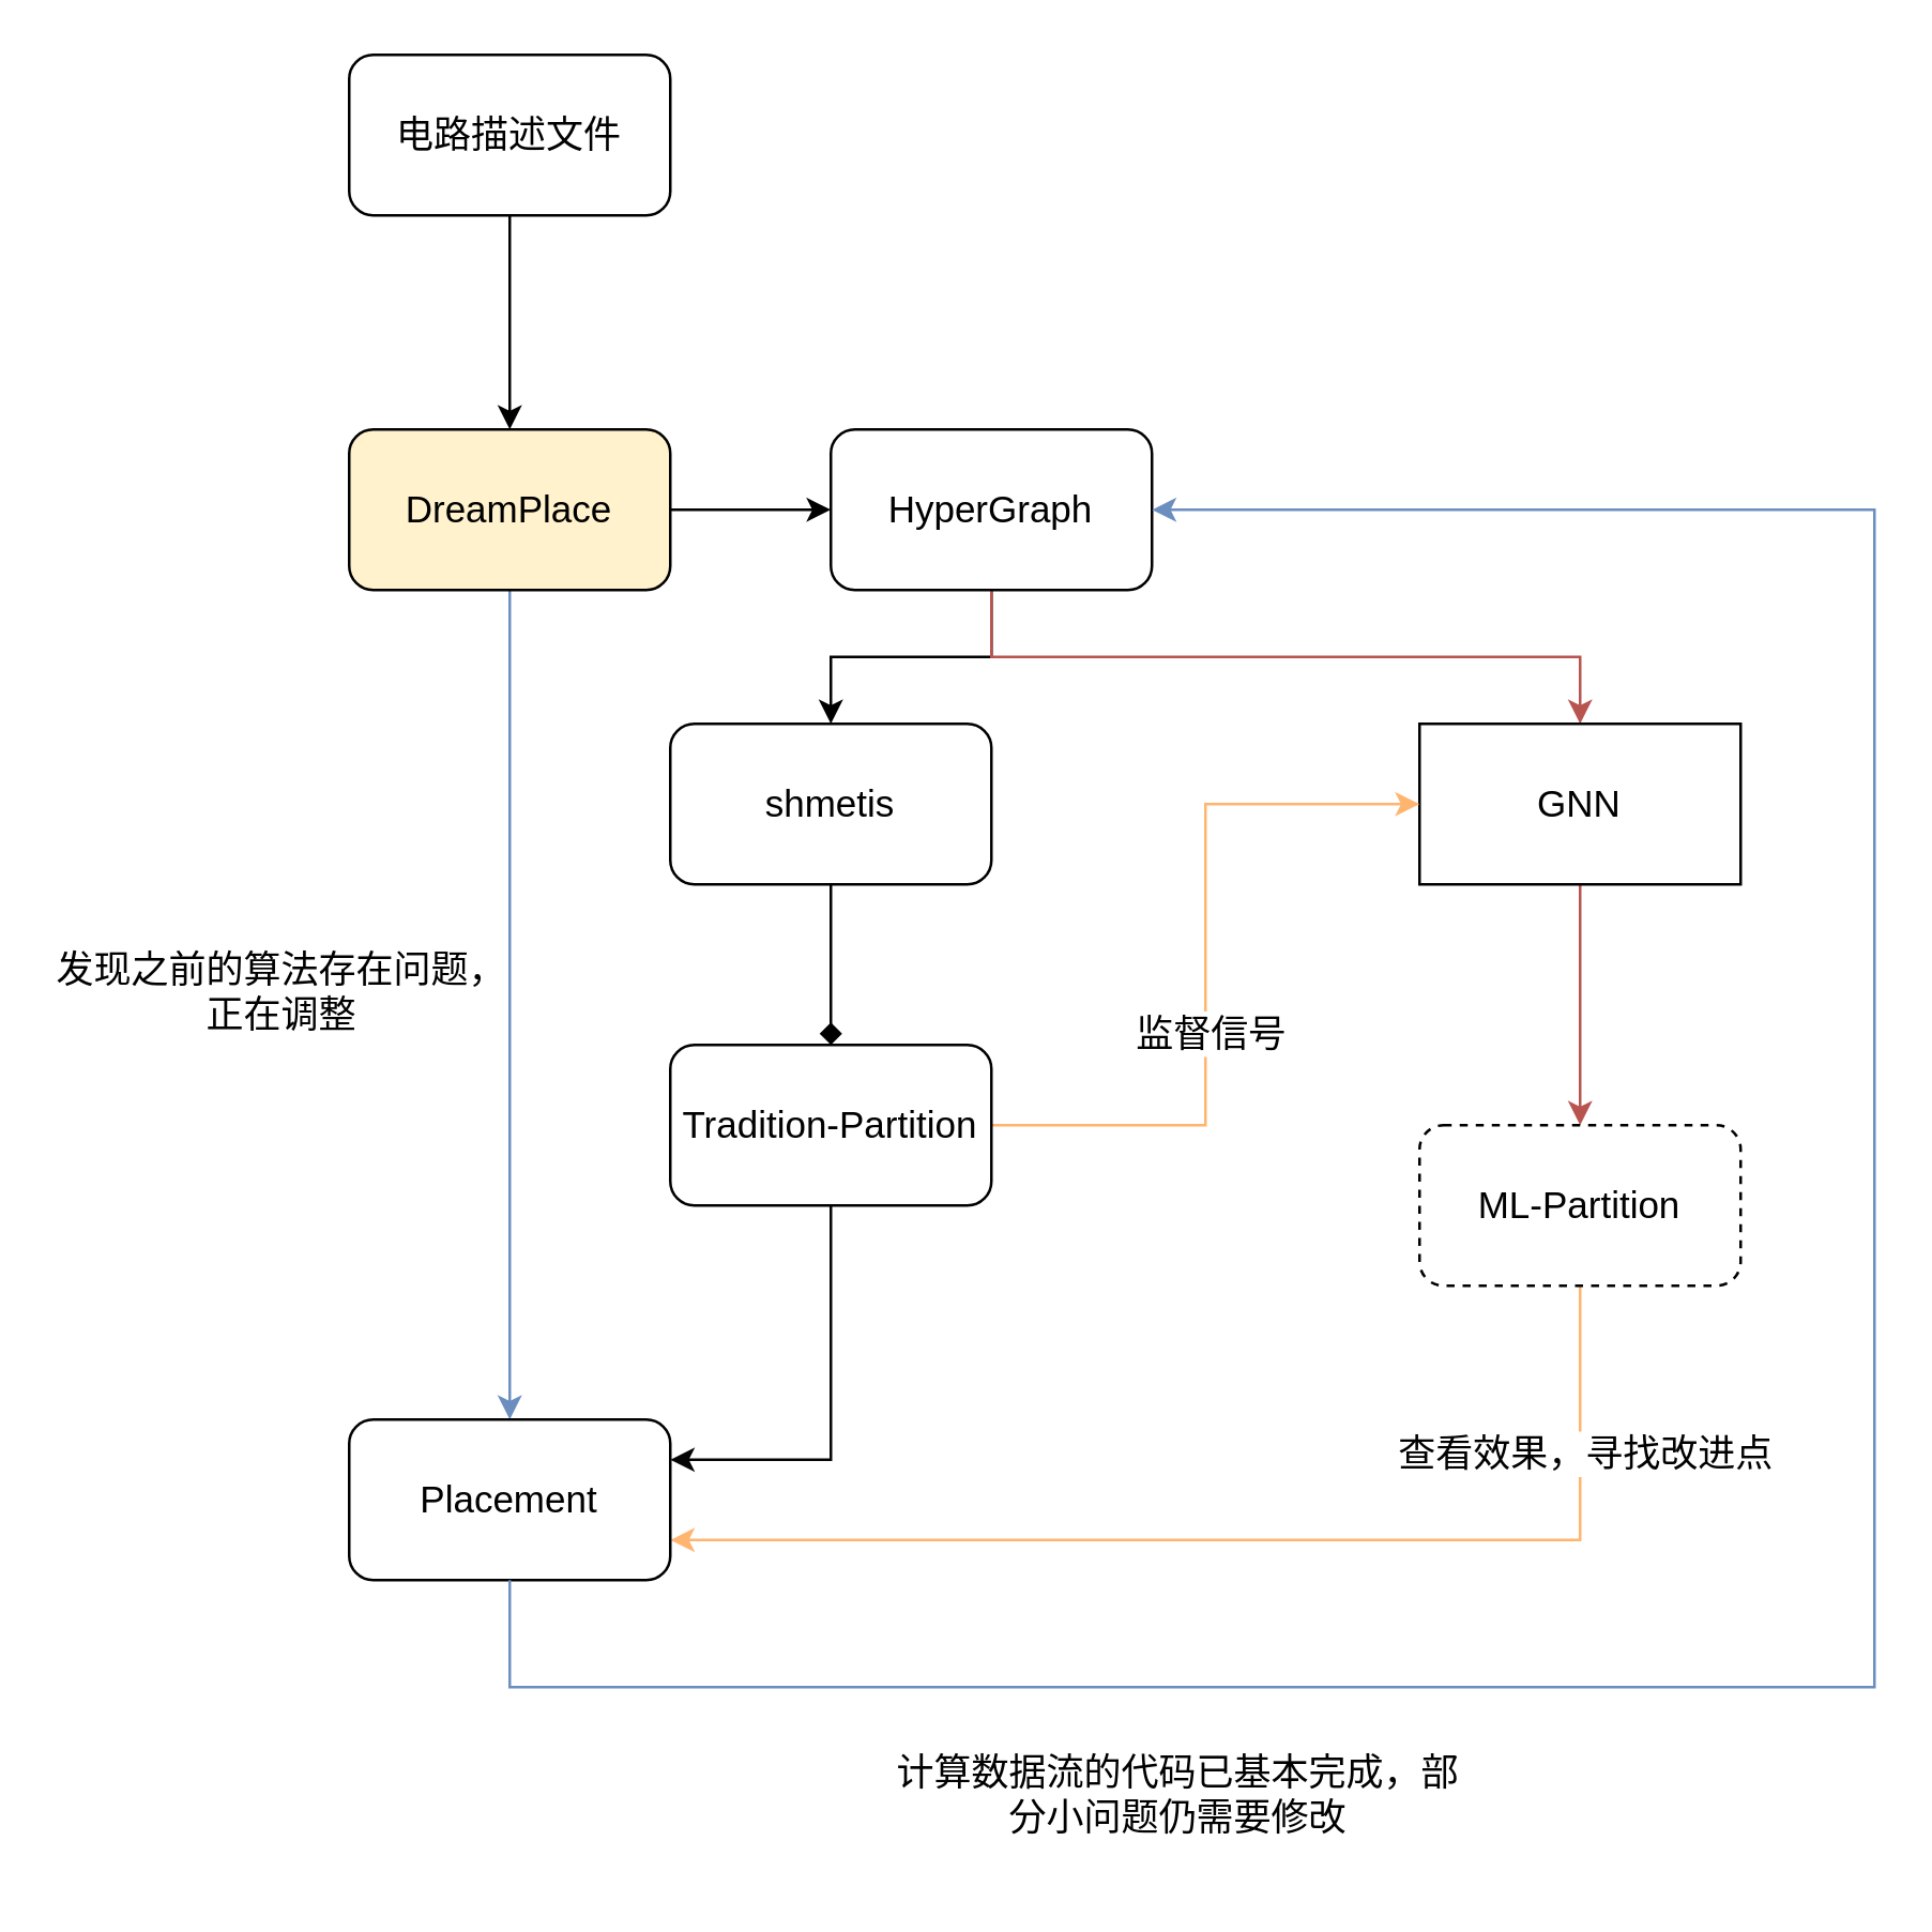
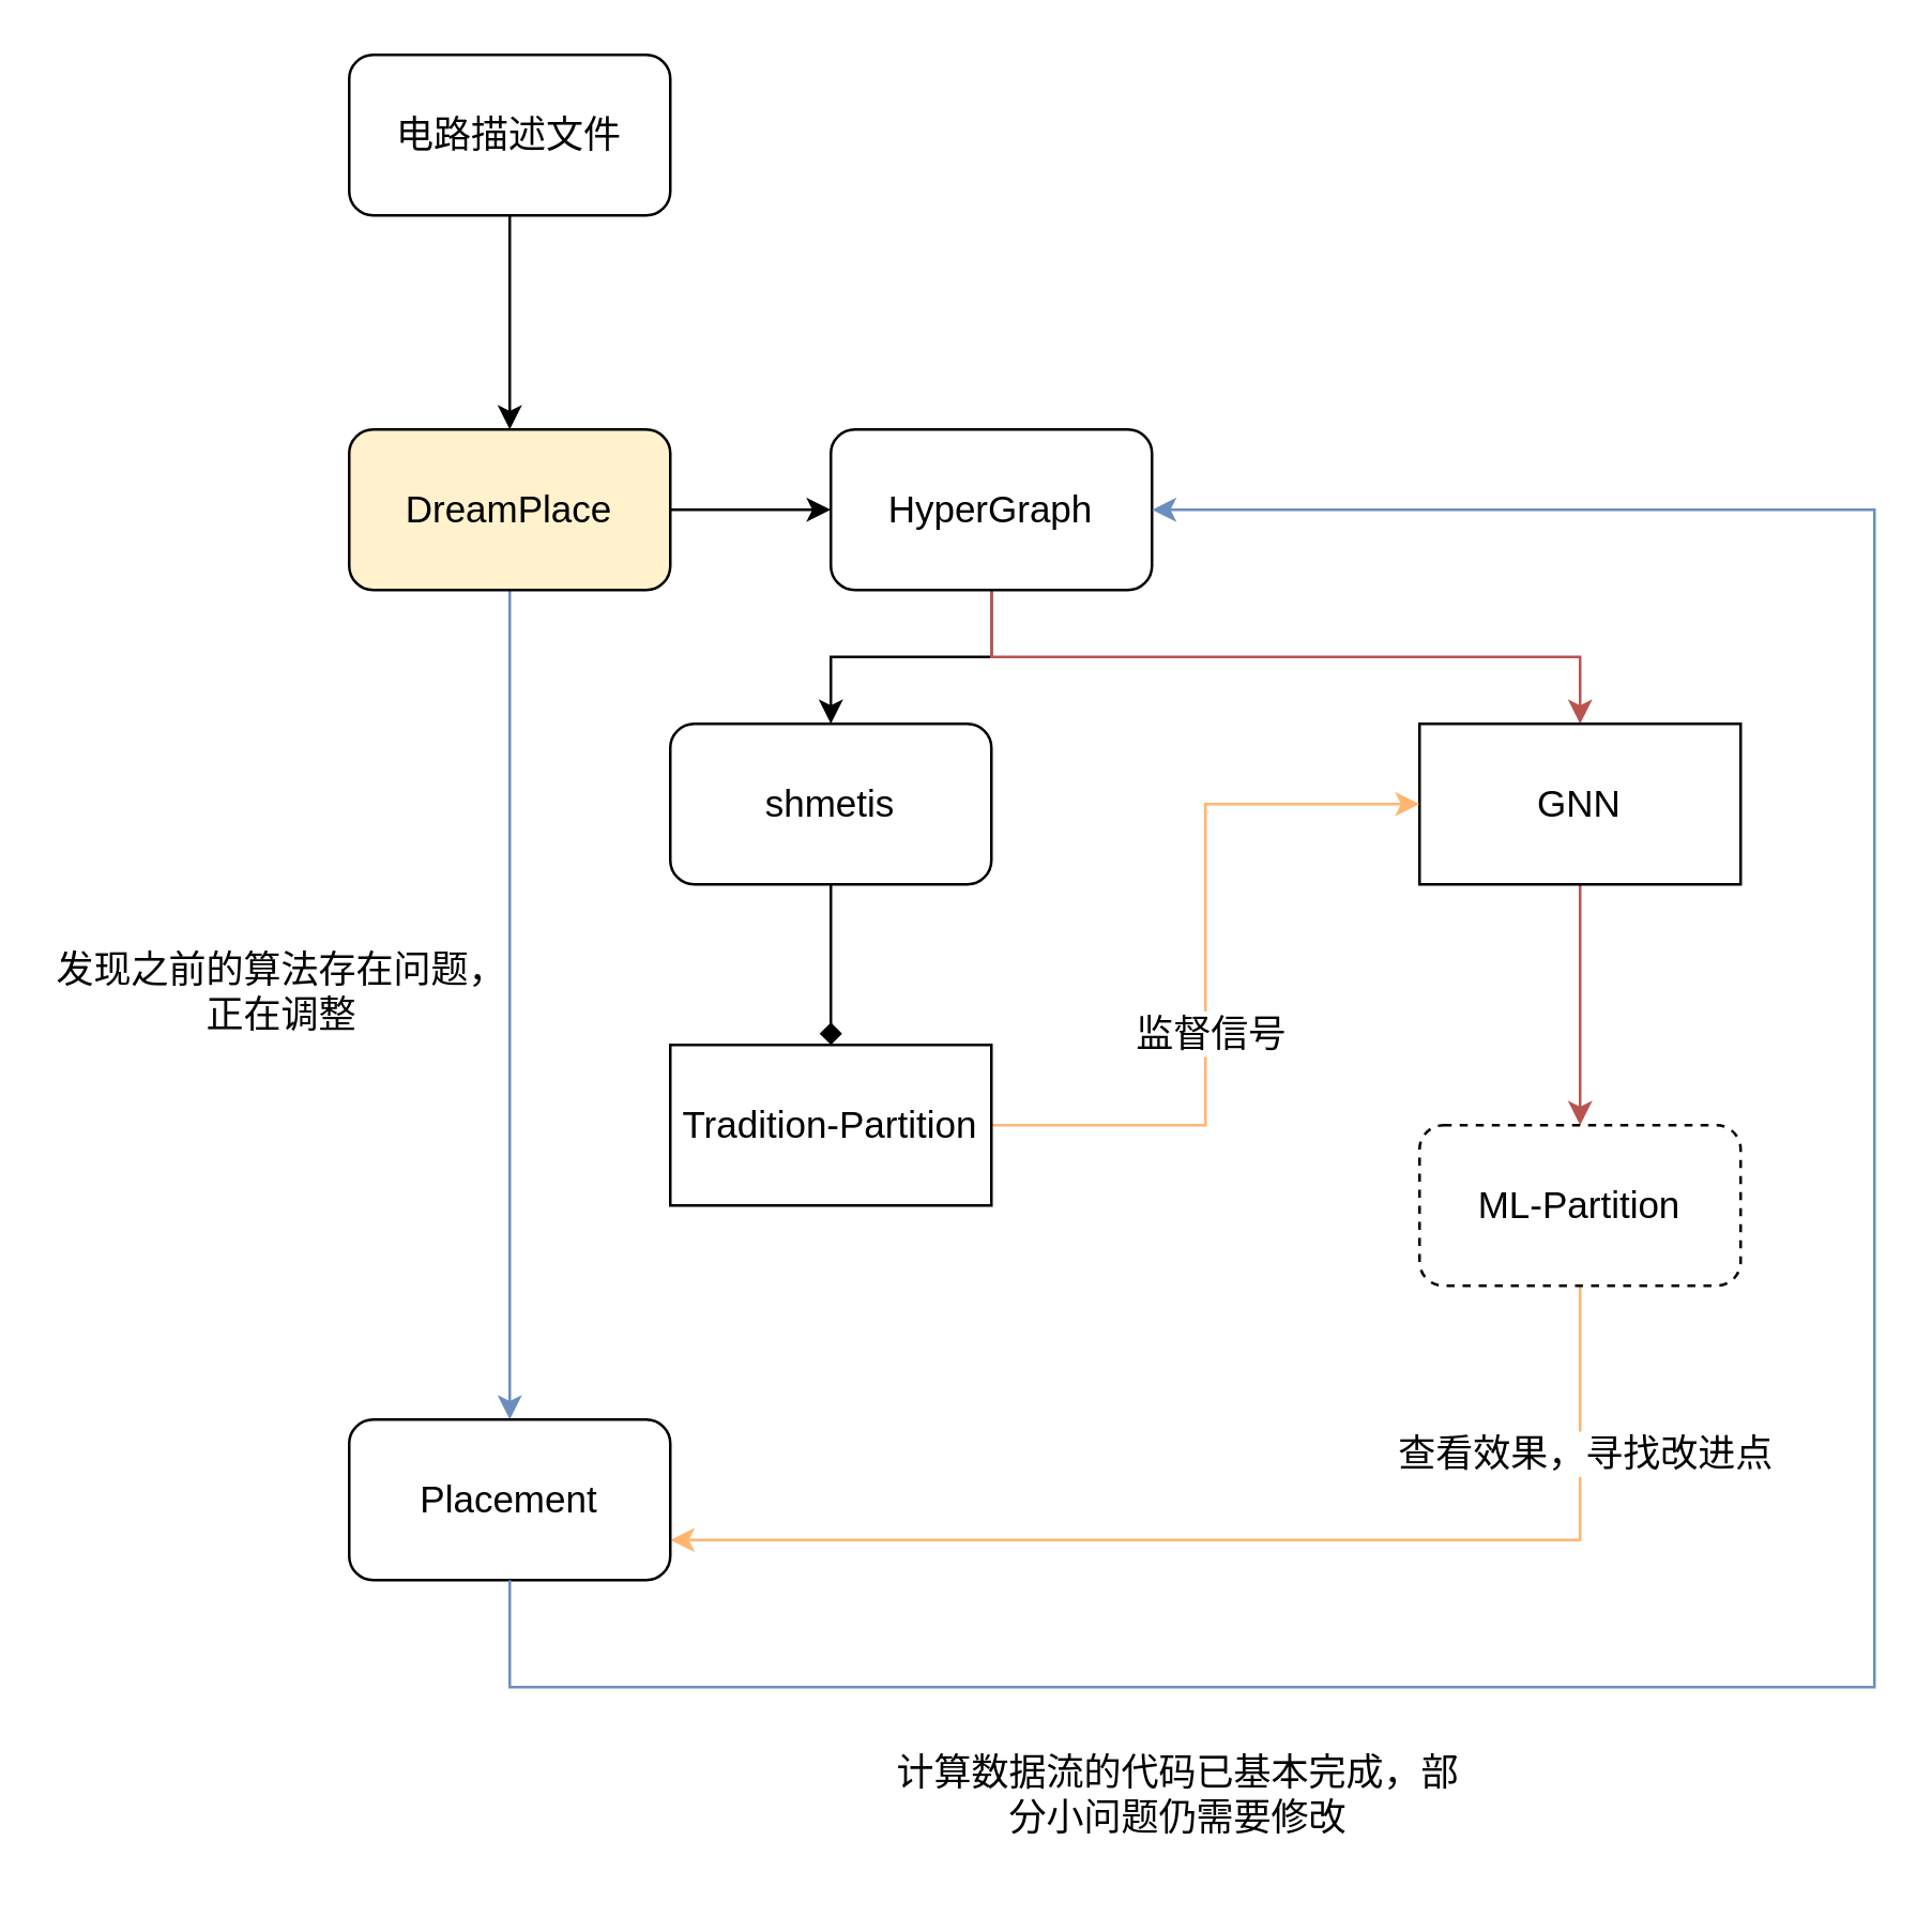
- <mxCell id="17" value="Tradition-Partition" style="rounded=1;whiteSpace=wrap;html=1;fontSize=14;" parent="1" vertex="1"><mxGeometry x="250" y="390" width="120" height="60" as="geometry" /></mxCell>
+ <mxCell id="17" value="Tradition-Partition" style="whiteSpace=wrap;html=1;fontSize=14;rounded=0;" parent="1" vertex="1"><mxGeometry x="250" y="390" width="120" height="60" as="geometry" /></mxCell>
- <mxCell id="14" style="edgeStyle=orthogonalEdgeStyle;rounded=0;orthogonalLoop=1;jettySize=auto;html=1;exitX=0.5;exitY=1;exitDx=0;exitDy=0;entryX=1;entryY=0.25;entryDx=0;entryDy=0;fontSize=14;fillColor=#dae8fc;strokeColor=#050505;" parent="1" source="17" target="21" edge="1"><mxGeometry relative="1" as="geometry" /></mxCell>
